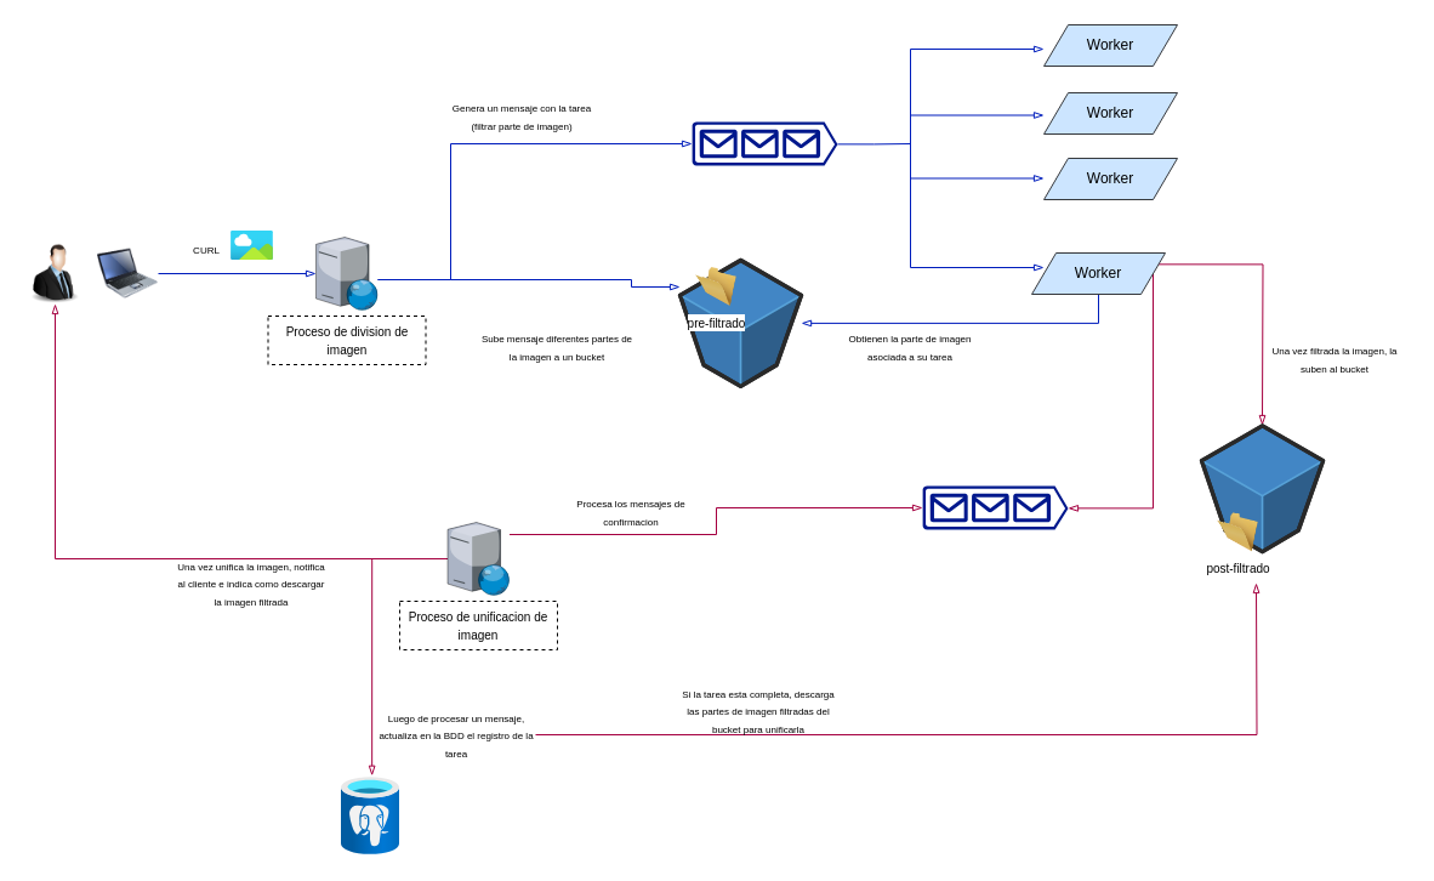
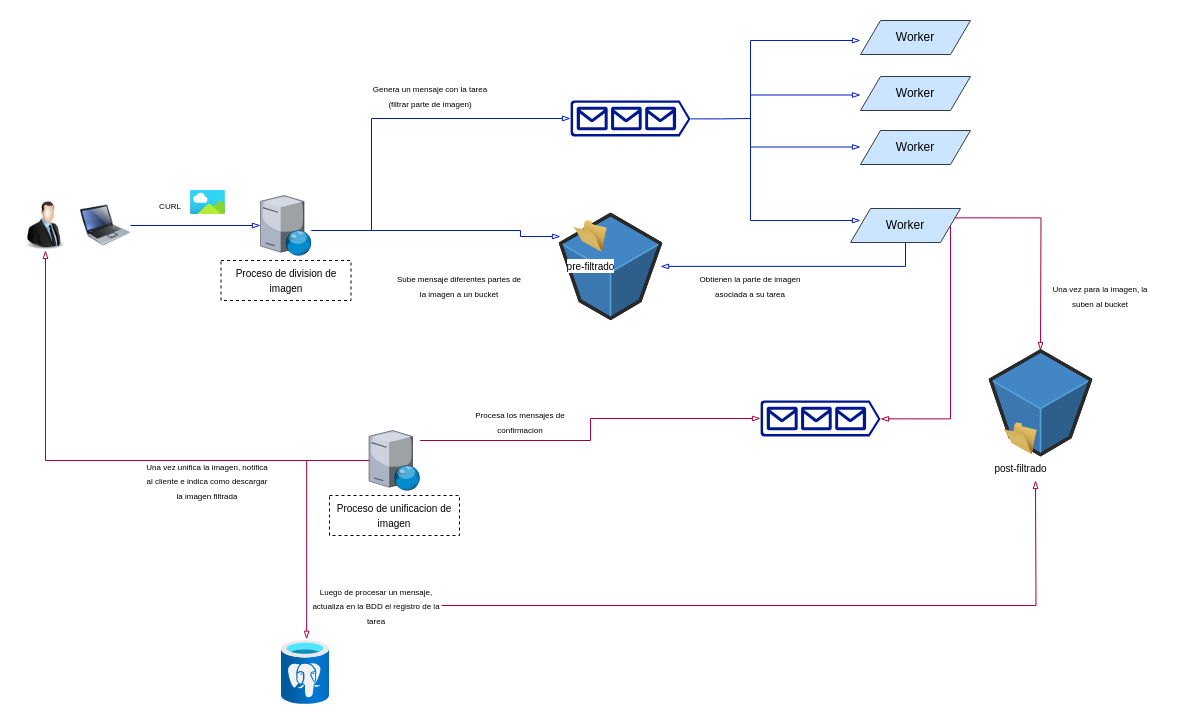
- <mxCell id="37" value="&lt;font style=&quot;font-size: 8px;&quot;&gt;Una vez filtrada la imagen, la suben al bucket&lt;/font&gt;" style="text;html=1;strokeColor=none;fillColor=none;align=center;verticalAlign=middle;whiteSpace=wrap;rounded=0;" vertex="1" parent="1"><mxGeometry x="1040" y="280" width="120" height="30" as="geometry" /></mxCell>
+ <mxCell id="37" value="&lt;font style=&quot;font-size: 8px;&quot;&gt;Una vez para la imagen, la suben al bucket&lt;/font&gt;" style="text;html=1;strokeColor=none;fillColor=none;align=center;verticalAlign=middle;whiteSpace=wrap;rounded=0;" vertex="1" parent="1"><mxGeometry x="1040" y="280" width="120" height="30" as="geometry" /></mxCell>
- <mxCell id="44" value="&lt;span style=&quot;font-size: 8px;&quot;&gt;Si la tarea esta completa, descarga las partes de imagen filtradas del bucket para unificarla&lt;/span&gt;" style="text;html=1;strokeColor=none;fillColor=none;align=center;verticalAlign=middle;whiteSpace=wrap;rounded=0;" vertex="1" parent="1"><mxGeometry x="560" y="570" width="130" height="30" as="geometry" /></mxCell>
